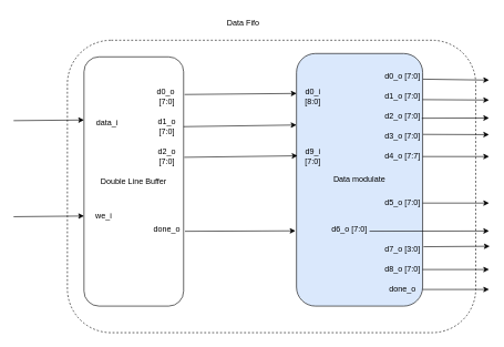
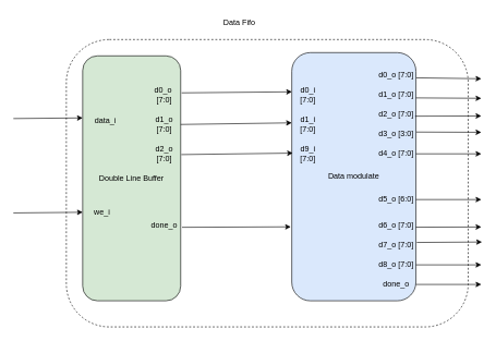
- <mxCell id="38" value="d0_i [8:0]" style="text;html=1;align=center;verticalAlign=middle;whiteSpace=wrap;rounded=0;" vertex="1" parent="1"><mxGeometry x="446" y="130" width="50" height="30" as="geometry" /></mxCell>
+ <mxCell id="38" value="d0_i [7:0]" style="text;html=1;align=center;verticalAlign=middle;whiteSpace=wrap;rounded=0;" vertex="1" parent="1"><mxGeometry x="446" y="130" width="50" height="30" as="geometry" /></mxCell>
+ <mxCell id="39" value="d1_i [7:0]" style="text;html=1;align=center;verticalAlign=middle;whiteSpace=wrap;rounded=0;" vertex="1" parent="1"><mxGeometry x="446" y="175" width="50" height="30" as="geometry" /></mxCell>
- <mxCell id="23" value="d3_o [7:0]" style="text;html=1;align=center;verticalAlign=middle;whiteSpace=wrap;rounded=0;" vertex="1" parent="1"><mxGeometry x="576" y="190" width="60" height="30" as="geometry" /></mxCell>
+ <mxCell id="23" value="d3_o [3:0]" style="text;html=1;align=center;verticalAlign=middle;whiteSpace=wrap;rounded=0;" vertex="1" parent="1"><mxGeometry x="576" y="190" width="60" height="30" as="geometry" /></mxCell>
- <mxCell id="24" value="d4_o [7:7]" style="text;html=1;align=center;verticalAlign=middle;whiteSpace=wrap;rounded=0;" vertex="1" parent="1"><mxGeometry x="576" y="220" width="60" height="30" as="geometry" /></mxCell>
+ <mxCell id="24" value="d4_o [7:0]" style="text;html=1;align=center;verticalAlign=middle;whiteSpace=wrap;rounded=0;" vertex="1" parent="1"><mxGeometry x="576" y="220" width="60" height="30" as="geometry" /></mxCell>
- <mxCell id="4" value="Double Line Buffer" style="rounded=1;whiteSpace=wrap;html=1;" vertex="1" parent="1"><mxGeometry x="126" y="85" width="150" height="375" as="geometry" /></mxCell>
+ <mxCell id="4" value="Double Line Buffer" style="rounded=1;whiteSpace=wrap;html=1;fillColor=#d5e8d4;" vertex="1" parent="1"><mxGeometry x="126" y="85" width="150" height="375" as="geometry" /></mxCell>
- <mxCell id="25" value="d5_o [7:0]" style="text;html=1;align=center;verticalAlign=middle;whiteSpace=wrap;rounded=0;" vertex="1" parent="1"><mxGeometry x="576" y="290" width="60" height="30" as="geometry" /></mxCell>
+ <mxCell id="25" value="d5_o [6:0]" style="text;html=1;align=center;verticalAlign=middle;whiteSpace=wrap;rounded=0;" vertex="1" parent="1"><mxGeometry x="576" y="290" width="60" height="30" as="geometry" /></mxCell>
- <mxCell id="26" value="d6_o [7:0]" style="text;html=1;align=center;verticalAlign=middle;whiteSpace=wrap;rounded=0;" vertex="1" parent="1"><mxGeometry x="496" y="330" width="60" height="30" as="geometry" /></mxCell>
+ <mxCell id="26" value="d6_o [7:0]" style="text;html=1;align=center;verticalAlign=middle;whiteSpace=wrap;rounded=0;" vertex="1" parent="1"><mxGeometry x="576" y="330" width="60" height="30" as="geometry" /></mxCell>
- <mxCell id="27" value="d7_o [3:0]" style="text;html=1;align=center;verticalAlign=middle;whiteSpace=wrap;rounded=0;" vertex="1" parent="1"><mxGeometry x="576" y="360" width="60" height="30" as="geometry" /></mxCell>
+ <mxCell id="27" value="d7_o [7:0]" style="text;html=1;align=center;verticalAlign=middle;whiteSpace=wrap;rounded=0;" vertex="1" parent="1"><mxGeometry x="576" y="360" width="60" height="30" as="geometry" /></mxCell>
